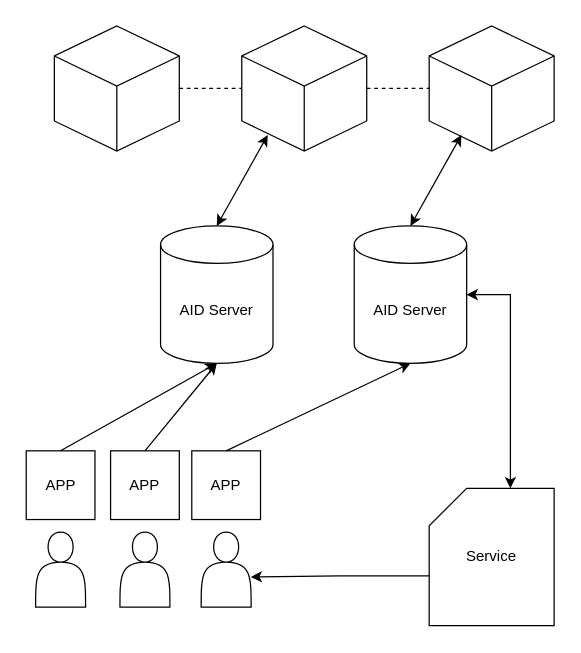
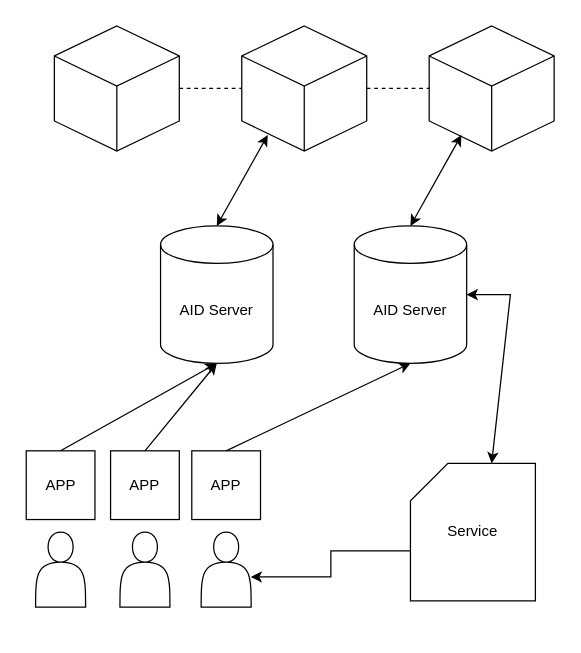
- <mxCell id="20" value="Service" style="shape=card;whiteSpace=wrap;html=1;" vertex="1" parent="1"><mxGeometry x="343" y="390" width="100" height="110" as="geometry" /></mxCell>
+ <mxCell id="20" value="Service" style="shape=card;whiteSpace=wrap;html=1;" vertex="1" parent="1"><mxGeometry x="328" y="370" width="100" height="110" as="geometry" /></mxCell>
